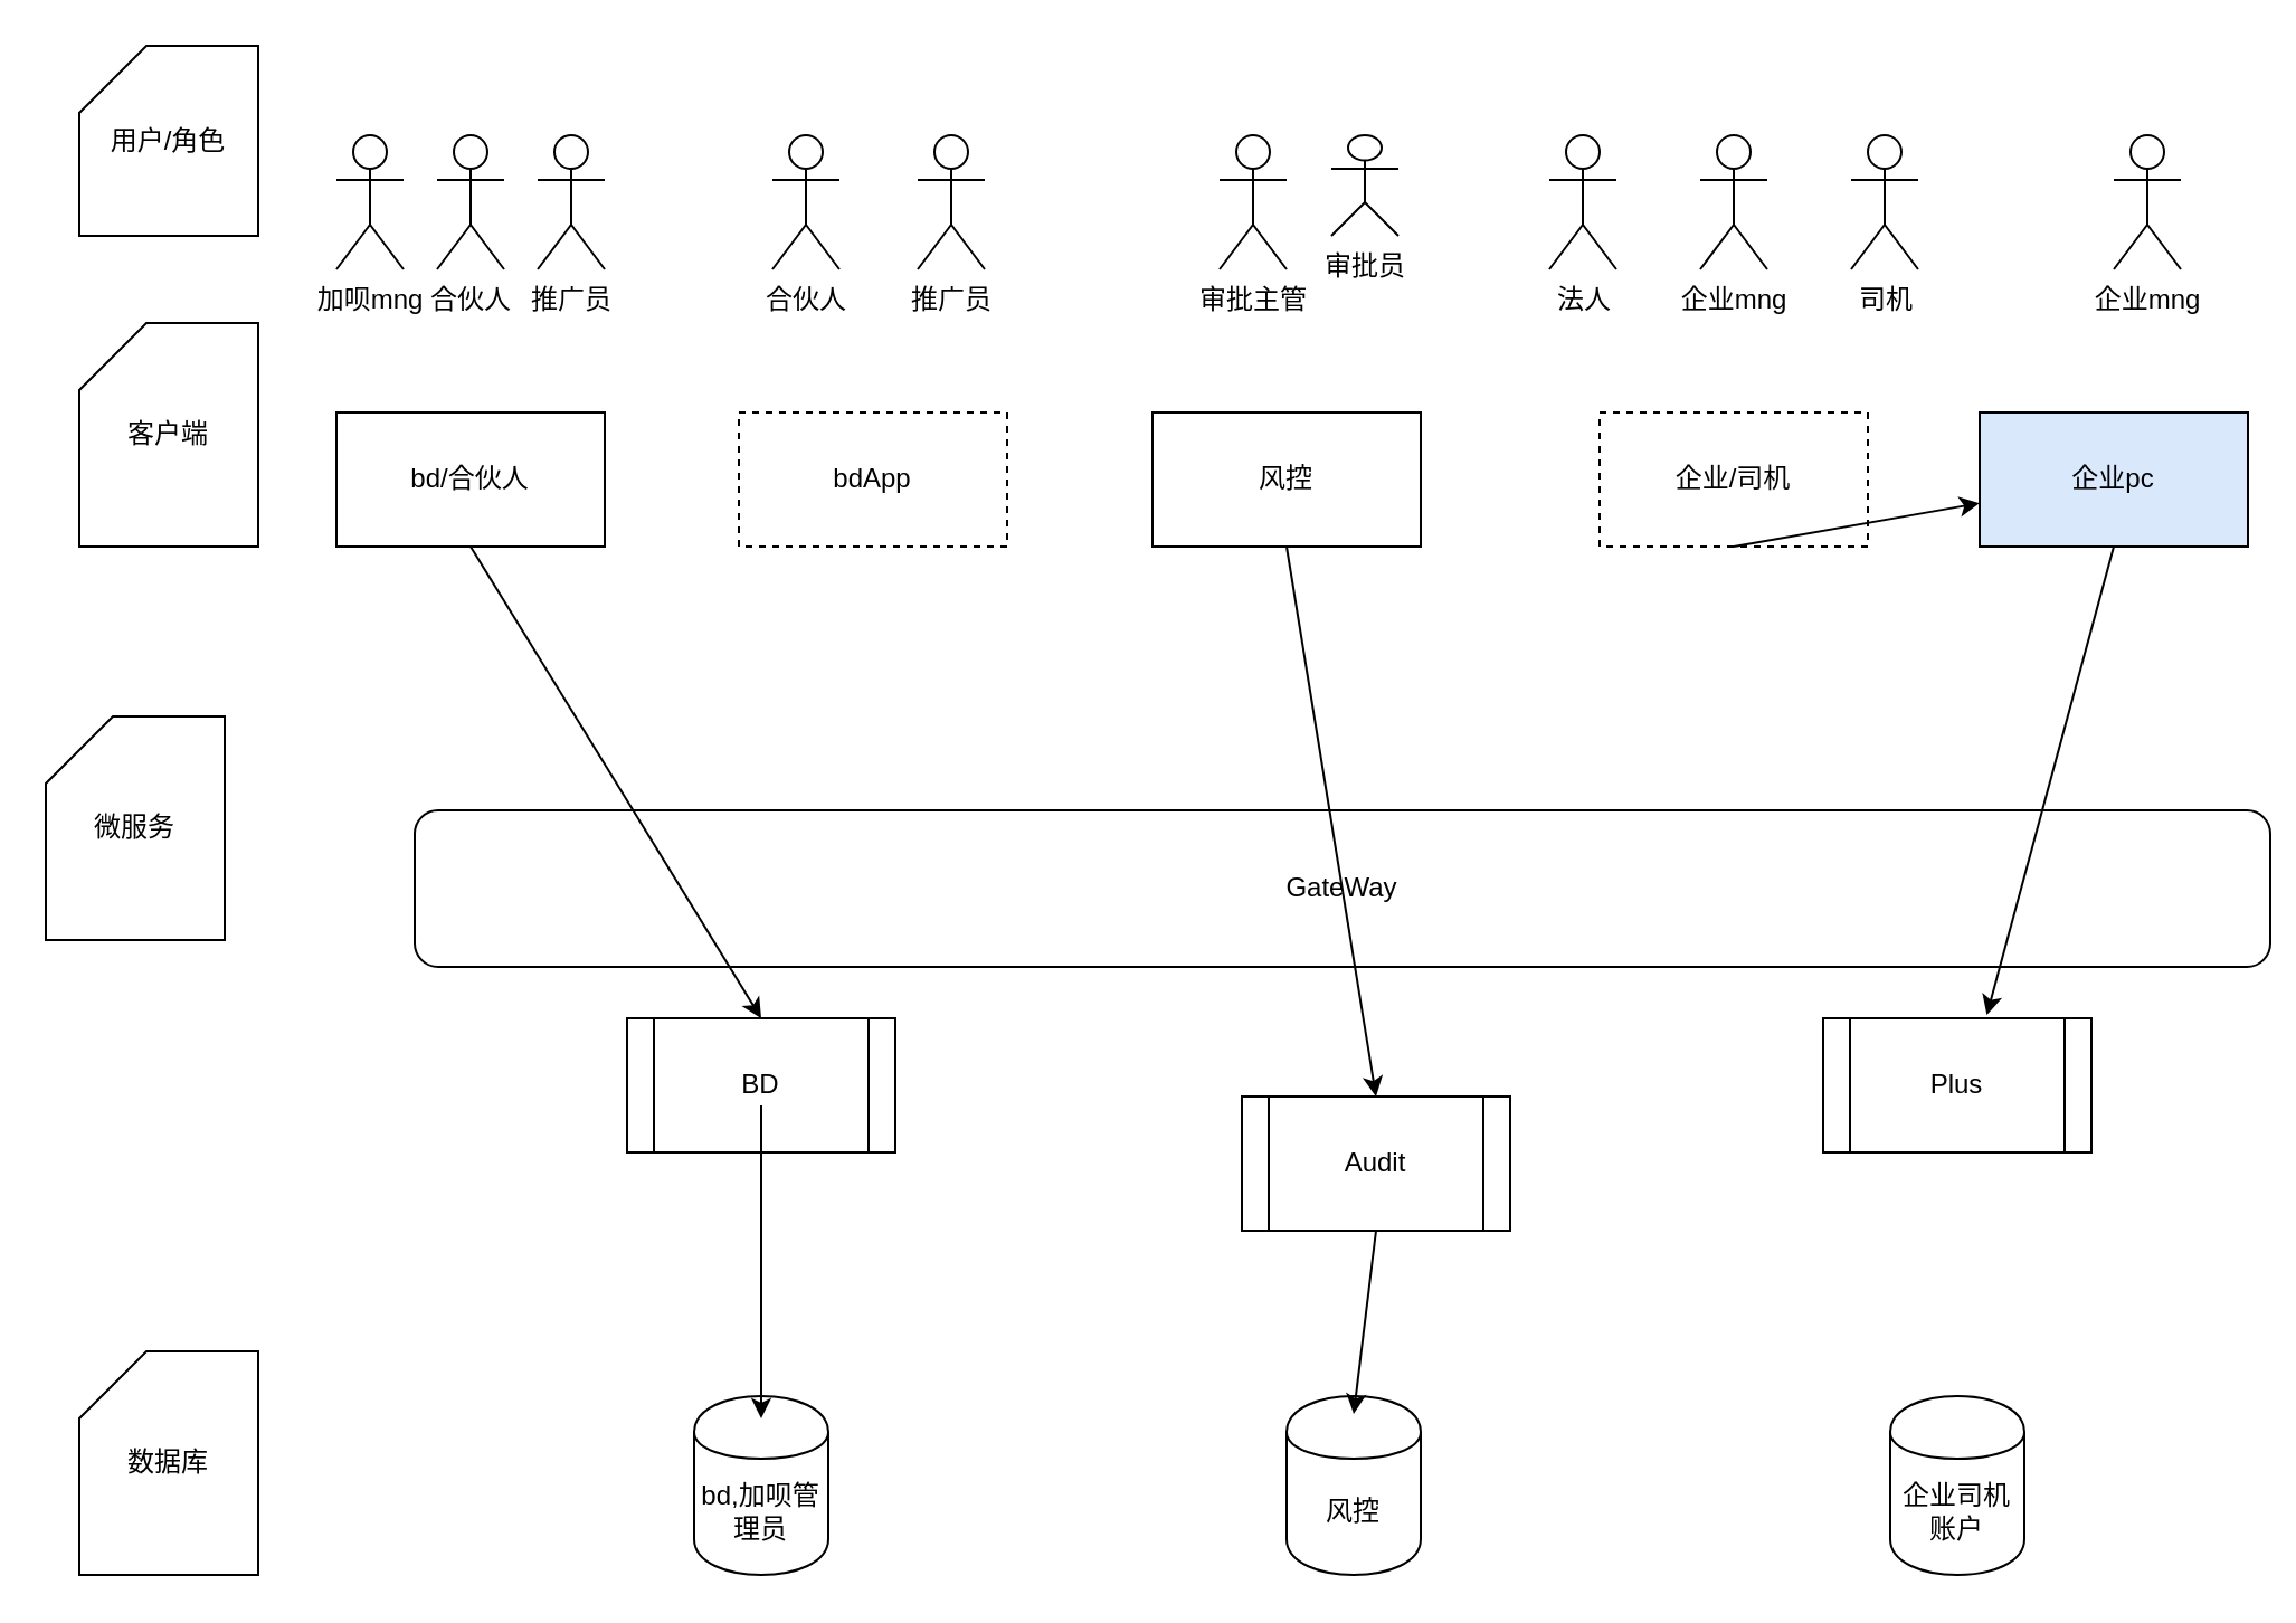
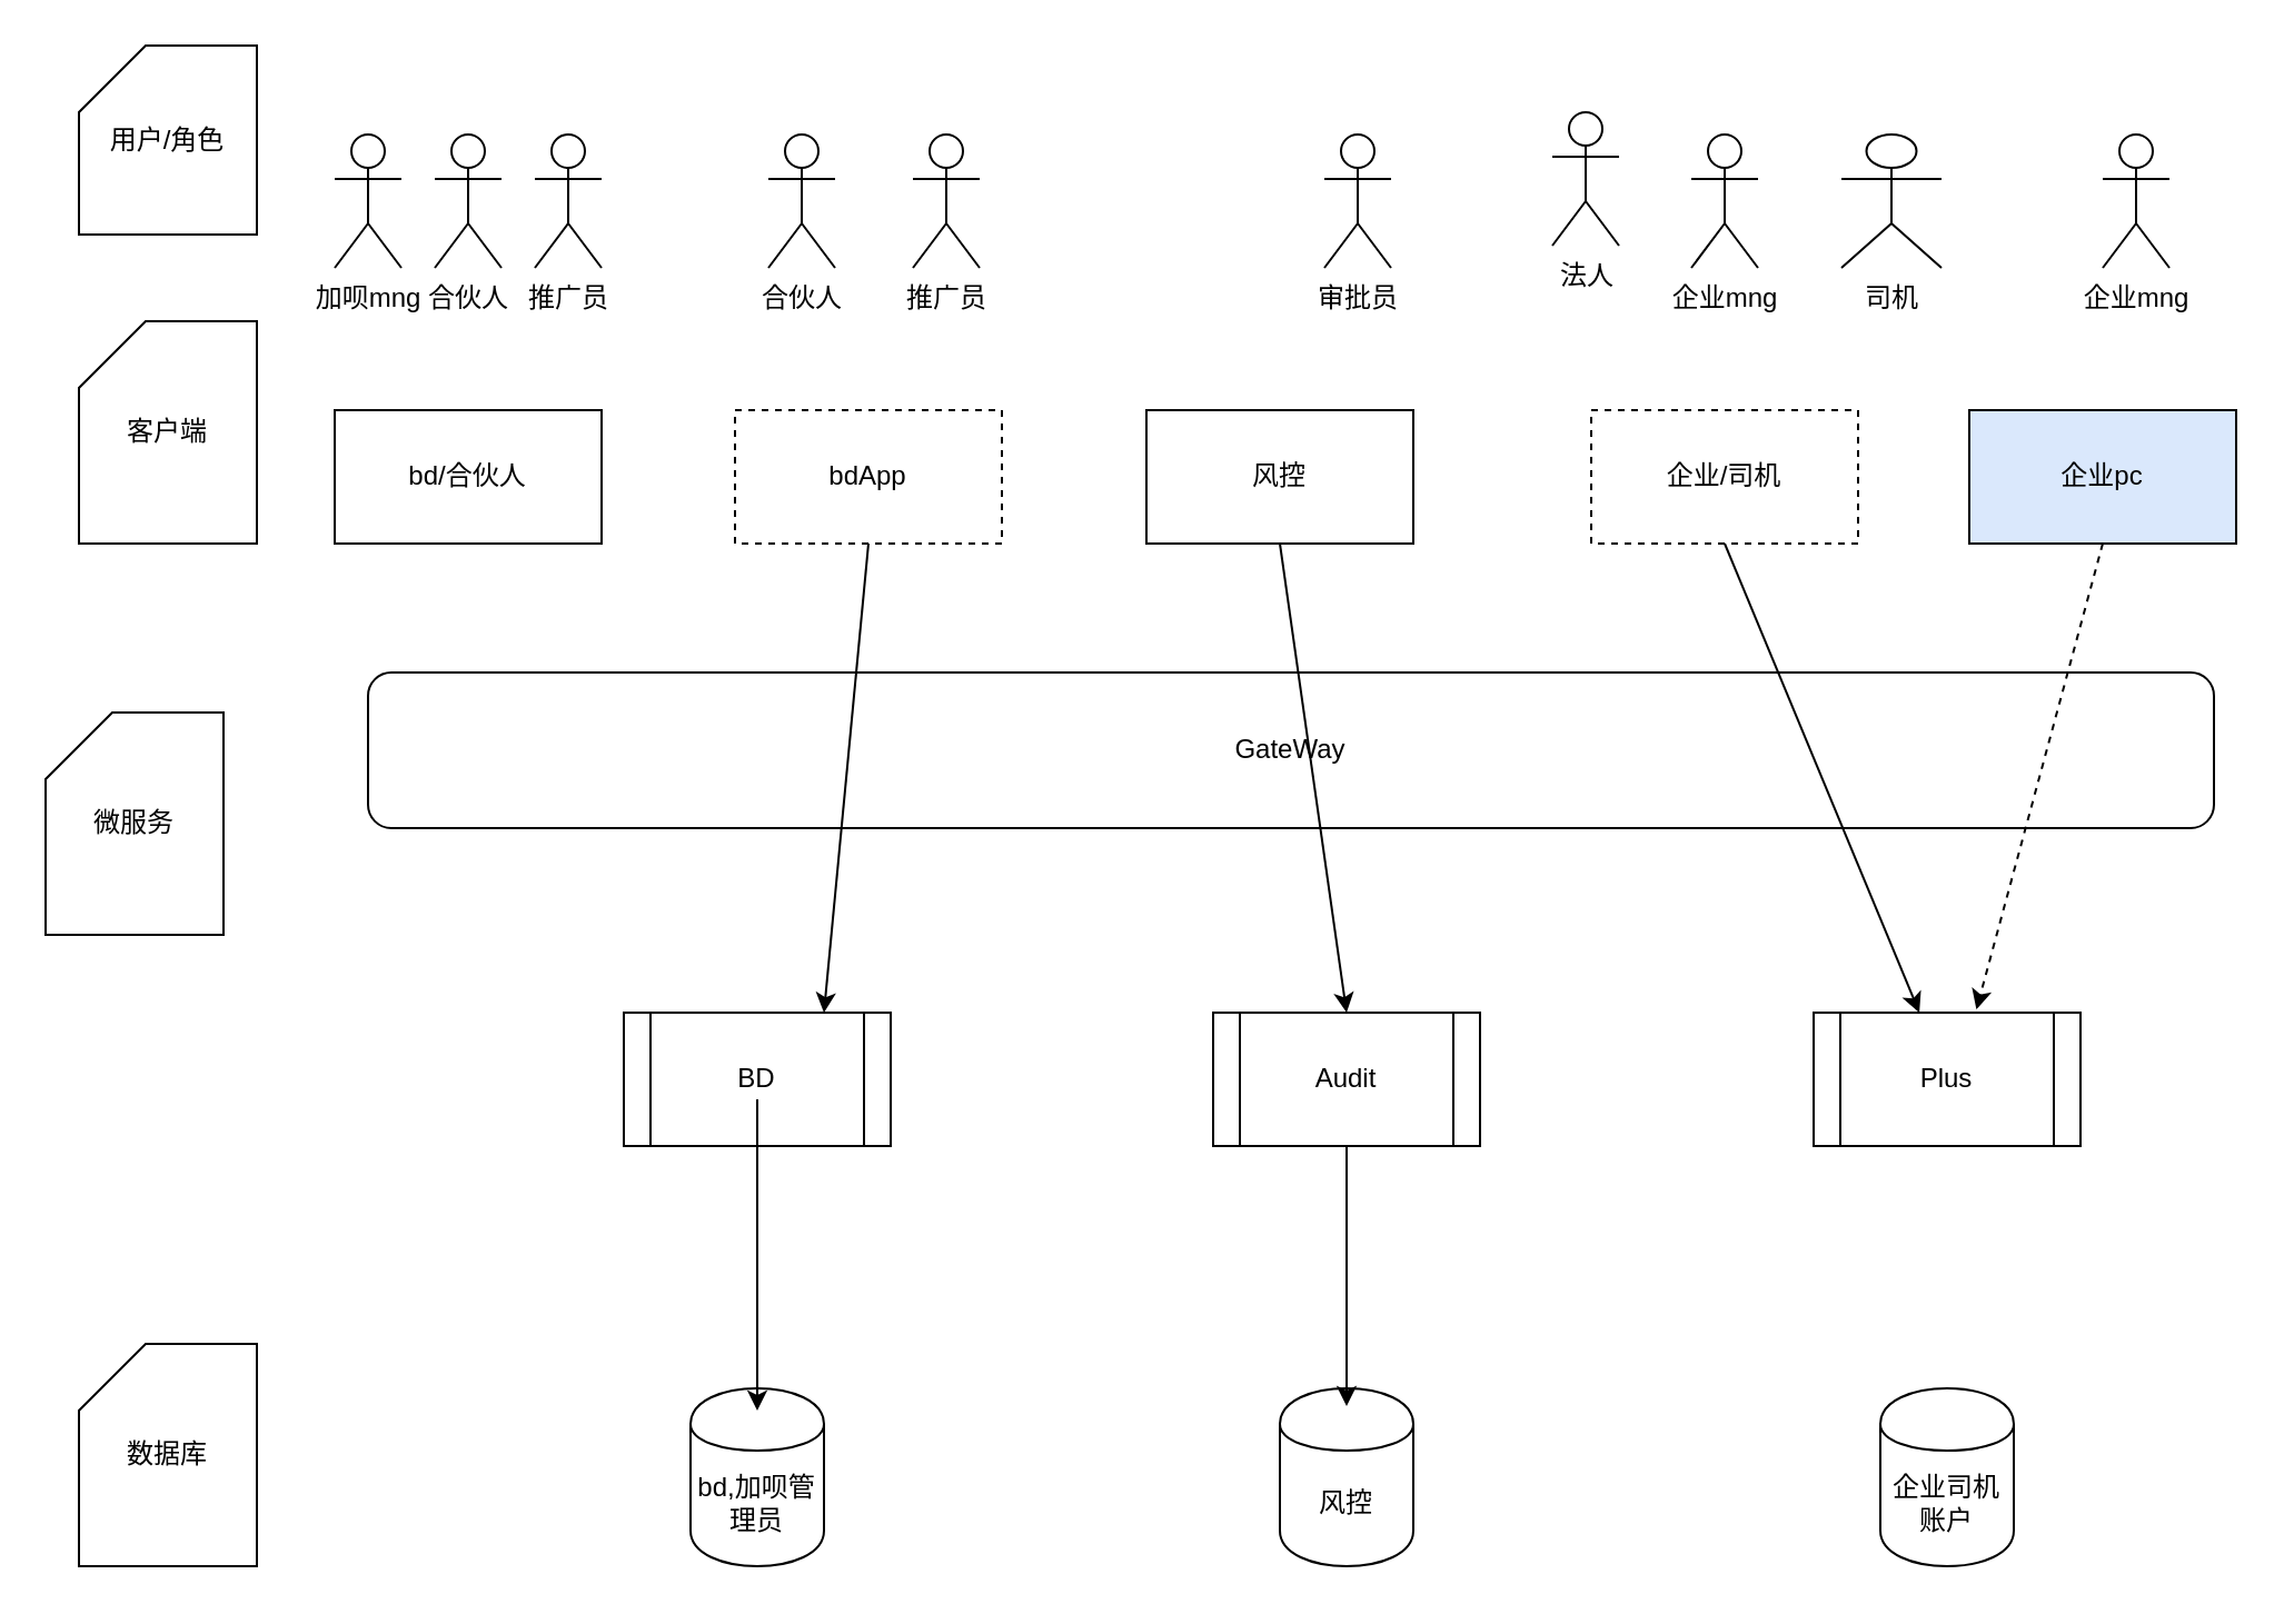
- <mxCell id="18" value="审批员" style="shape=umlActor;verticalLabelPosition=bottom;labelBackgroundColor=#ffffff;verticalAlign=top;html=1;outlineConnect=0;flipH=0;" parent="1" vertex="1"><mxGeometry x="595" y="60" width="30" height="45" as="geometry" /></mxCell>
+ <mxCell id="18" value="审批员" style="shape=umlActor;verticalLabelPosition=bottom;labelBackgroundColor=#ffffff;verticalAlign=top;html=1;outlineConnect=0;flipH=0;" parent="1" vertex="1"><mxGeometry x="595" y="60" width="30" height="60" as="geometry" /></mxCell>
- <mxCell id="17" value="审批主管" style="shape=umlActor;verticalLabelPosition=bottom;labelBackgroundColor=#ffffff;verticalAlign=top;html=1;outlineConnect=0;flipH=0;" parent="1" vertex="1"><mxGeometry x="545" y="60" width="30" height="60" as="geometry" /></mxCell>
- <mxCell id="14" value="法人" style="shape=umlActor;verticalLabelPosition=bottom;labelBackgroundColor=#ffffff;verticalAlign=top;html=1;outlineConnect=0;flipH=0;" parent="1" vertex="1"><mxGeometry x="692.5" y="60" width="30" height="60" as="geometry" /></mxCell>
+ <mxCell id="14" value="法人" style="shape=umlActor;verticalLabelPosition=bottom;labelBackgroundColor=#ffffff;verticalAlign=top;html=1;outlineConnect=0;flipH=0;" parent="1" vertex="1"><mxGeometry x="697.5" y="50" width="30" height="60" as="geometry" /></mxCell>
- <mxCell id="16" value="司机" style="shape=umlActor;verticalLabelPosition=bottom;labelBackgroundColor=#ffffff;verticalAlign=top;html=1;outlineConnect=0;flipH=0;" parent="1" vertex="1"><mxGeometry x="827.5" y="60" width="30" height="60" as="geometry" /></mxCell>
+ <mxCell id="16" value="司机" style="shape=umlActor;verticalLabelPosition=bottom;labelBackgroundColor=#ffffff;verticalAlign=top;html=1;outlineConnect=0;flipH=0;" parent="1" vertex="1"><mxGeometry x="827.5" y="60" width="45" height="60" as="geometry" /></mxCell>
- <mxCell id="25" value="" style="endArrow=classic;html=1;exitX=0.5;exitY=1;exitDx=0;exitDy=0;" parent="1" source="2" target="4" edge="1"><mxGeometry width="50" height="50" relative="1" as="geometry"><mxPoint x="765" y="237" as="sourcePoint" /><mxPoint x="815" y="187" as="targetPoint" /></mxGeometry></mxCell>
+ <mxCell id="25" value="" style="endArrow=classic;html=1;exitX=0.5;exitY=1;exitDx=0;exitDy=0;" parent="1" source="2" target="10" edge="1"><mxGeometry width="50" height="50" relative="1" as="geometry"><mxPoint x="765" y="237" as="sourcePoint" /><mxPoint x="815" y="187" as="targetPoint" /></mxGeometry></mxCell>
+ <mxCell id="29" value="" style="endArrow=classic;html=1;exitX=0.5;exitY=1;exitDx=0;exitDy=0;entryX=0.75;entryY=0;entryDx=0;entryDy=0;" parent="1" source="6" target="8" edge="1"><mxGeometry width="50" height="50" relative="1" as="geometry"><mxPoint x="350" y="314" as="sourcePoint" /><mxPoint x="400" y="264" as="targetPoint" /></mxGeometry></mxCell>
- <mxCell id="26" value="" style="endArrow=classic;html=1;exitX=0.5;exitY=1;exitDx=0;exitDy=0;entryX=0.61;entryY=-0.024;entryDx=0;entryDy=0;entryPerimeter=0;" parent="1" source="4" target="10" edge="1"><mxGeometry width="50" height="50" relative="1" as="geometry"><mxPoint x="935" y="262" as="sourcePoint" /><mxPoint x="985" y="212" as="targetPoint" /></mxGeometry></mxCell>
+ <mxCell id="26" value="" style="endArrow=classic;html=1;exitX=0.5;exitY=1;exitDx=0;exitDy=0;entryX=0.61;entryY=-0.024;entryDx=0;entryDy=0;entryPerimeter=0;dashed=1;" parent="1" source="4" target="10" edge="1"><mxGeometry width="50" height="50" relative="1" as="geometry"><mxPoint x="935" y="262" as="sourcePoint" /><mxPoint x="985" y="212" as="targetPoint" /></mxGeometry></mxCell>
- <mxCell id="28" value="" style="endArrow=classic;html=1;exitX=0.5;exitY=1;exitDx=0;exitDy=0;entryX=0.5;entryY=0;entryDx=0;entryDy=0;" parent="1" source="5" target="8" edge="1"><mxGeometry width="50" height="50" relative="1" as="geometry"><mxPoint x="315" y="434" as="sourcePoint" /><mxPoint x="365" y="384" as="targetPoint" /></mxGeometry></mxCell>
- <mxCell id="7" value="GateWay" style="rounded=1;whiteSpace=wrap;html=1;" parent="1" vertex="1"><mxGeometry x="185" y="362" width="830" height="70" as="geometry" /></mxCell>
+ <mxCell id="7" value="GateWay" style="rounded=1;whiteSpace=wrap;html=1;" parent="1" vertex="1"><mxGeometry x="165" y="302" width="830" height="70" as="geometry" /></mxCell>
- <mxCell id="9" value="Audit" style="shape=process;whiteSpace=wrap;html=1;backgroundOutline=1;" parent="1" vertex="1"><mxGeometry x="555" y="490" width="120" height="60" as="geometry" /></mxCell>
+ <mxCell id="9" value="Audit" style="shape=process;whiteSpace=wrap;html=1;backgroundOutline=1;" parent="1" vertex="1"><mxGeometry x="545" y="455" width="120" height="60" as="geometry" /></mxCell>
